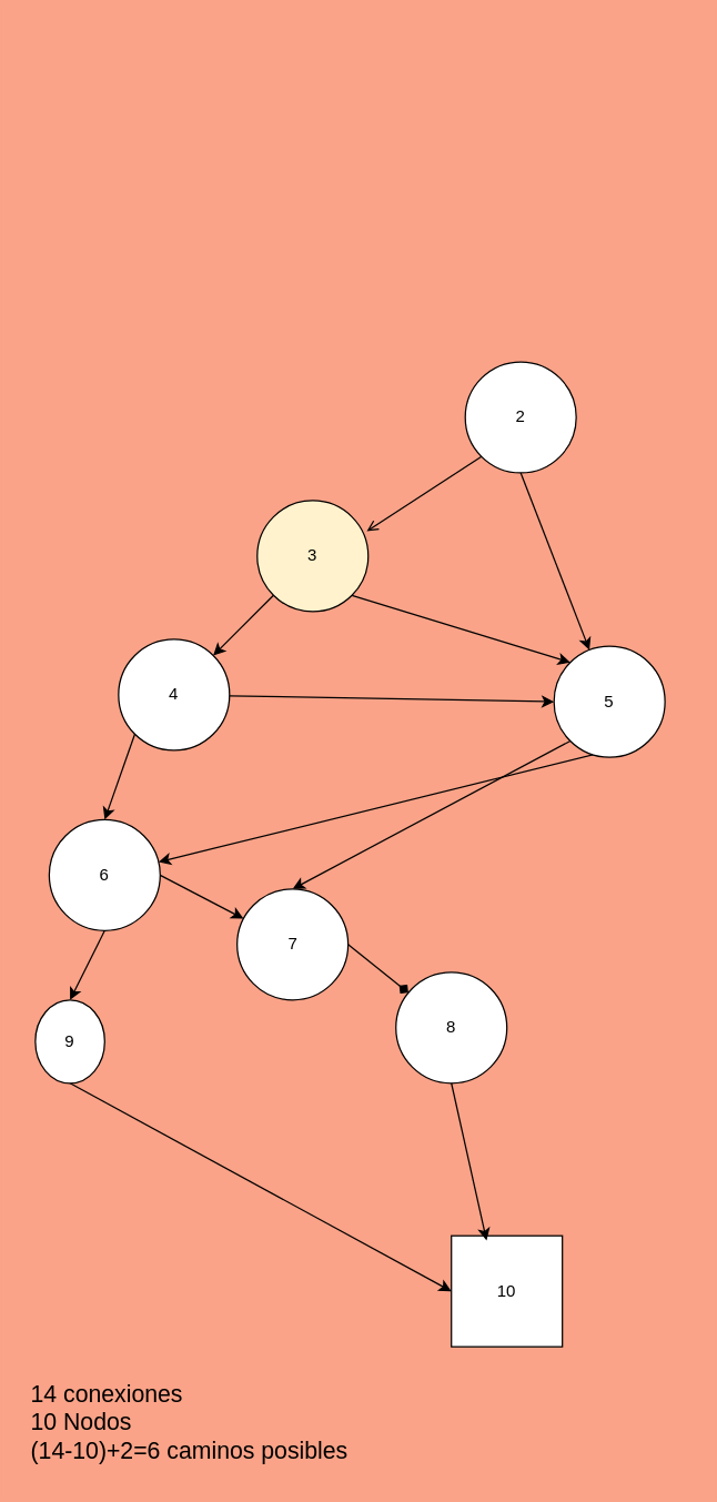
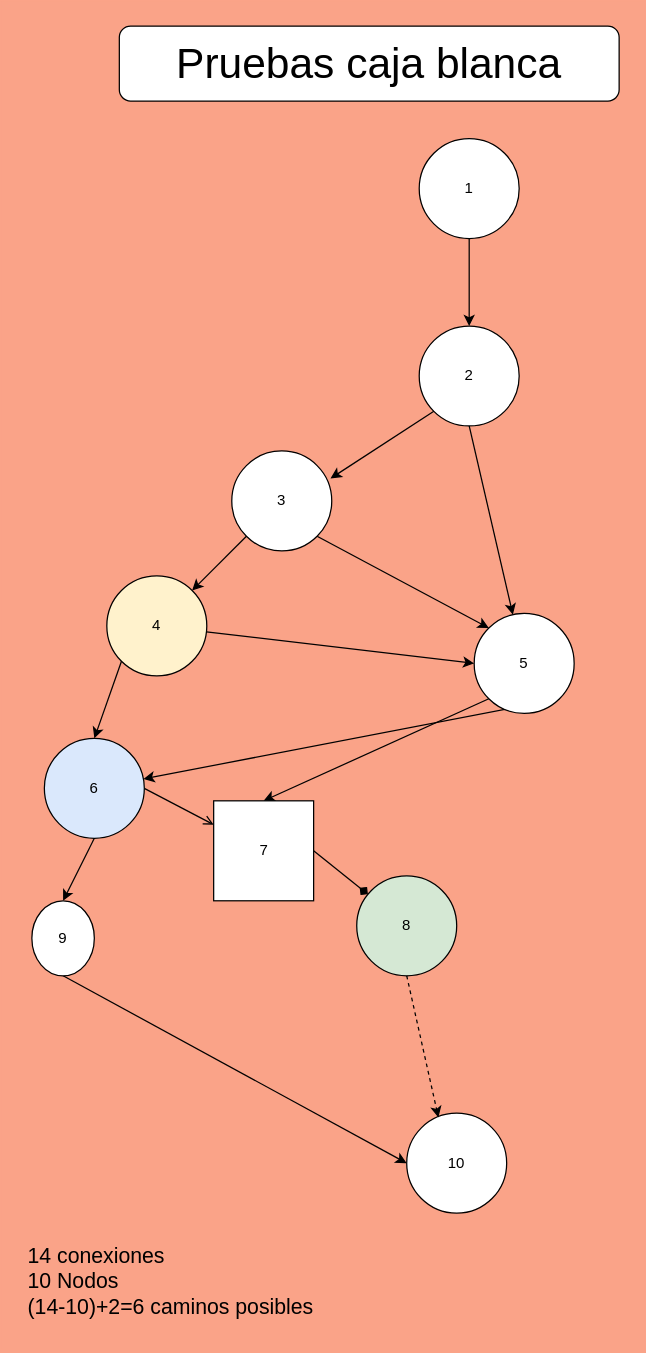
+ <mxCell id="25" value="&lt;font style=&quot;font-size: 34px;&quot;&gt;Pruebas caja blanca&lt;/font&gt;" style="rounded=1;whiteSpace=wrap;html=1;" parent="1" vertex="1"><mxGeometry x="95" y="20" width="400" height="60" as="geometry" /></mxCell>
+ <mxCell id="3" value="&lt;div&gt;1&lt;/div&gt;" style="ellipse;whiteSpace=wrap;html=1;aspect=fixed;" parent="1" vertex="1"><mxGeometry x="335" y="110" width="80" height="80" as="geometry" /></mxCell>
+ <mxCell id="2" style="edgeStyle=orthogonalEdgeStyle;rounded=0;orthogonalLoop=1;jettySize=auto;html=1;exitX=0.5;exitY=1;exitDx=0;exitDy=0;" parent="1" source="3" target="5" edge="1"><mxGeometry relative="1" as="geometry" /></mxCell>
- <mxCell id="21" style="rounded=0;orthogonalLoop=1;jettySize=auto;html=1;exitX=0;exitY=1;exitDx=0;exitDy=0;entryX=0.988;entryY=0.275;entryDx=0;entryDy=0;entryPerimeter=0;endArrow=open;" parent="1" source="5" target="8" edge="1"><mxGeometry relative="1" as="geometry" /></mxCell>
+ <mxCell id="21" style="rounded=0;orthogonalLoop=1;jettySize=auto;html=1;exitX=0;exitY=1;exitDx=0;exitDy=0;entryX=0.988;entryY=0.275;entryDx=0;entryDy=0;entryPerimeter=0;" parent="1" source="5" target="8" edge="1"><mxGeometry relative="1" as="geometry" /></mxCell>
- <mxCell id="8" value="3" style="ellipse;whiteSpace=wrap;html=1;aspect=fixed;fillColor=#fff2cc;" parent="1" vertex="1"><mxGeometry x="185" y="360" width="80" height="80" as="geometry" /></mxCell>
+ <mxCell id="8" value="3" style="ellipse;whiteSpace=wrap;html=1;aspect=fixed;" parent="1" vertex="1"><mxGeometry x="185" y="360" width="80" height="80" as="geometry" /></mxCell>
- <mxCell id="11" value="4" style="ellipse;whiteSpace=wrap;html=1;aspect=fixed;" parent="1" vertex="1"><mxGeometry x="85" y="460" width="80" height="80" as="geometry" /></mxCell>
+ <mxCell id="11" value="4" style="ellipse;whiteSpace=wrap;html=1;aspect=fixed;fillColor=#fff2cc;" parent="1" vertex="1"><mxGeometry x="85" y="460" width="80" height="80" as="geometry" /></mxCell>
- <mxCell id="14" value="5" style="ellipse;whiteSpace=wrap;html=1;aspect=fixed;" parent="1" vertex="1"><mxGeometry x="399" y="465" width="80" height="80" as="geometry" /></mxCell>
+ <mxCell id="14" value="5" style="ellipse;whiteSpace=wrap;html=1;aspect=fixed;" parent="1" vertex="1"><mxGeometry x="379" y="490" width="80" height="80" as="geometry" /></mxCell>
- <mxCell id="17" value="6" style="ellipse;whiteSpace=wrap;html=1;aspect=fixed;" parent="1" vertex="1"><mxGeometry x="35" y="590" width="80" height="80" as="geometry" /></mxCell>
+ <mxCell id="17" value="6" style="ellipse;whiteSpace=wrap;html=1;aspect=fixed;fillColor=#dae8fc;" parent="1" vertex="1"><mxGeometry x="35" y="590" width="80" height="80" as="geometry" /></mxCell>
- <mxCell id="16" style="rounded=0;orthogonalLoop=1;jettySize=auto;html=1;exitX=1;exitY=0.5;exitDx=0;exitDy=0;" parent="1" source="17" target="19" edge="1"><mxGeometry relative="1" as="geometry" /></mxCell>
+ <mxCell id="16" style="rounded=0;orthogonalLoop=1;jettySize=auto;html=1;exitX=1;exitY=0.5;exitDx=0;exitDy=0;endArrow=open;" parent="1" source="17" target="19" edge="1"><mxGeometry relative="1" as="geometry" /></mxCell>
- <mxCell id="19" value="7" style="ellipse;whiteSpace=wrap;html=1;aspect=fixed;" parent="1" vertex="1"><mxGeometry x="170.5" y="640" width="80" height="80" as="geometry" /></mxCell>
+ <mxCell id="19" value="7" style="whiteSpace=wrap;html=1;aspect=fixed;rounded=0;" parent="1" vertex="1"><mxGeometry x="170.5" y="640" width="80" height="80" as="geometry" /></mxCell>
- <mxCell id="20" value="8" style="ellipse;whiteSpace=wrap;html=1;aspect=fixed;" parent="1" vertex="1"><mxGeometry x="285" y="700" width="80" height="80" as="geometry" /></mxCell>
+ <mxCell id="20" value="8" style="ellipse;whiteSpace=wrap;html=1;aspect=fixed;fillColor=#d5e8d4;" parent="1" vertex="1"><mxGeometry x="285" y="700" width="80" height="80" as="geometry" /></mxCell>
- <mxCell id="27" style="rounded=0;orthogonalLoop=1;jettySize=auto;html=1;exitX=0.5;exitY=1;exitDx=0;exitDy=0;entryX=0.317;entryY=0.042;entryDx=0;entryDy=0;entryPerimeter=0;" parent="1" source="20" target="24" edge="1"><mxGeometry relative="1" as="geometry" /></mxCell>
+ <mxCell id="27" style="rounded=0;orthogonalLoop=1;jettySize=auto;html=1;exitX=0.5;exitY=1;exitDx=0;exitDy=0;entryX=0.317;entryY=0.042;entryDx=0;entryDy=0;entryPerimeter=0;dashed=1;" parent="1" source="20" target="24" edge="1"><mxGeometry relative="1" as="geometry" /></mxCell>
- <mxCell id="24" value="10" style="whiteSpace=wrap;html=1;aspect=fixed;rounded=0;" parent="1" vertex="1"><mxGeometry x="325" y="890" width="80" height="80" as="geometry" /></mxCell>
+ <mxCell id="24" value="10" style="ellipse;whiteSpace=wrap;html=1;aspect=fixed;" parent="1" vertex="1"><mxGeometry x="325" y="890" width="80" height="80" as="geometry" /></mxCell>
